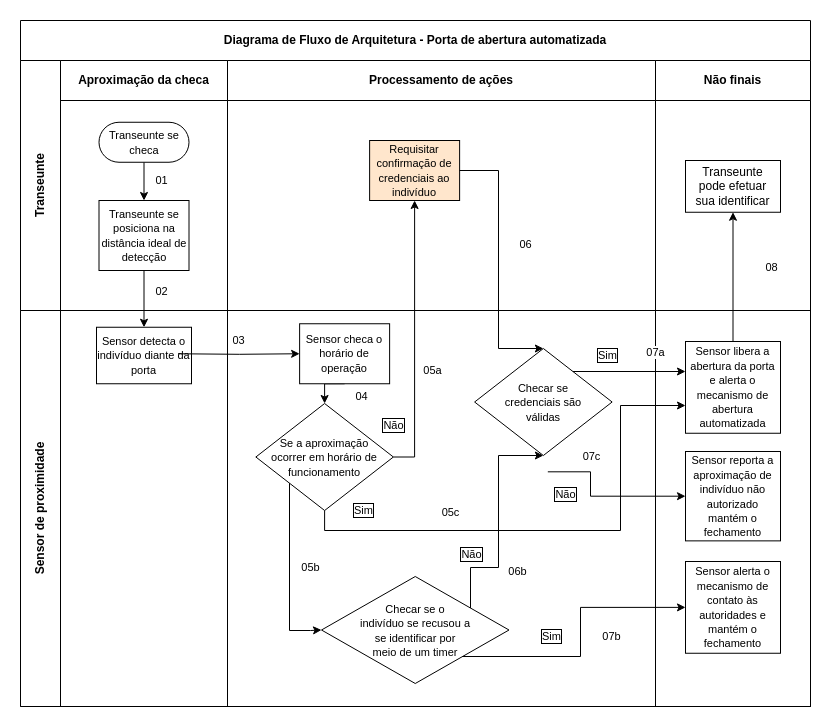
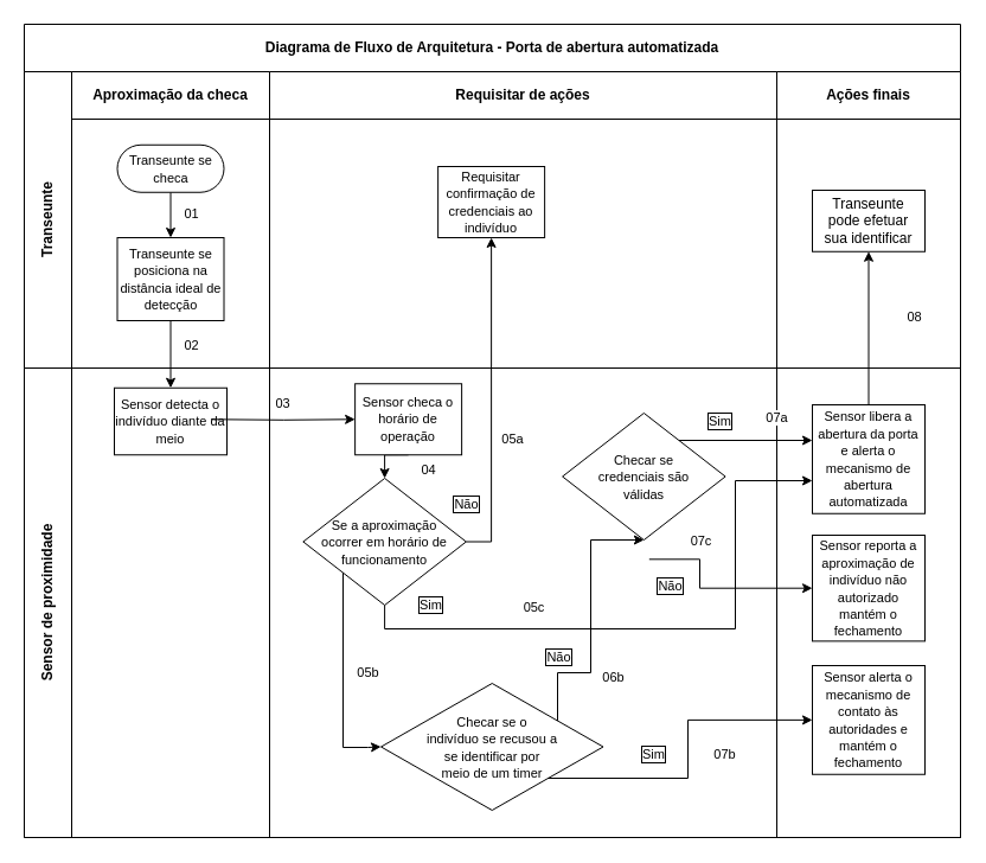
- <mxCell id="9" value="Processamento de ações" style="swimlane;connectable=0;startSize=40;html=1;whiteSpace=wrap;collapsible=0;recursiveResize=0;expand=0;" parent="3" vertex="1"><mxGeometry x="207" width="428" height="250" as="geometry" /></mxCell>
+ <mxCell id="9" value="Requisitar de ações" style="swimlane;connectable=0;startSize=40;html=1;whiteSpace=wrap;collapsible=0;recursiveResize=0;expand=0;" parent="3" vertex="1"><mxGeometry x="207" width="428" height="250" as="geometry" /></mxCell>
- <mxCell id="11" value="Não finais" style="swimlane;connectable=0;startSize=40;html=1;whiteSpace=wrap;collapsible=0;recursiveResize=0;expand=0;" parent="3" vertex="1"><mxGeometry x="635" width="155" height="250" as="geometry" /></mxCell>
+ <mxCell id="11" value="Ações finais" style="swimlane;connectable=0;startSize=40;html=1;whiteSpace=wrap;collapsible=0;recursiveResize=0;expand=0;" parent="3" vertex="1"><mxGeometry x="635" width="155" height="250" as="geometry" /></mxCell>
- <mxCell id="10" value="&lt;font style=&quot;font-size: 11px&quot;&gt;Requisitar confirmação de credenciais ao indivíduo&lt;/font&gt;" style="rounded=0;whiteSpace=wrap;html=1;fillColor=#ffe6cc;" vertex="1" parent="9"><mxGeometry x="142.12" y="80" width="90" height="60" as="geometry" /></mxCell>
+ <mxCell id="10" value="&lt;font style=&quot;font-size: 11px&quot;&gt;Requisitar confirmação de credenciais ao indivíduo&lt;/font&gt;" style="rounded=0;whiteSpace=wrap;html=1;" vertex="1" parent="9"><mxGeometry x="142.12" y="80" width="90" height="60" as="geometry" /></mxCell>
- <mxCell id="49" style="edgeStyle=orthogonalEdgeStyle;rounded=0;orthogonalLoop=1;jettySize=auto;html=1;entryX=0.5;entryY=0;entryDx=0;entryDy=0;" edge="1" parent="2" source="10" target="28"><mxGeometry relative="1" as="geometry"><Array as="points"><mxPoint x="478" y="150" /></Array></mxGeometry></mxCell>
- <mxCell id="50" value="06" style="edgeLabel;html=1;align=center;verticalAlign=middle;resizable=0;points=[];" vertex="1" connectable="0" parent="49"><mxGeometry x="-0.244" y="1" relative="1" as="geometry"><mxPoint x="25.75" y="13.69" as="offset" /></mxGeometry></mxCell>
- <mxCell id="15" value="&lt;font style=&quot;font-size: 11px&quot;&gt;Sensor detecta o indivíduo diante da porta&lt;/font&gt;" style="rounded=0;whiteSpace=wrap;html=1;" vertex="1" parent="14"><mxGeometry x="36" y="16.75" width="95" height="56.5" as="geometry" /></mxCell>
+ <mxCell id="15" value="&lt;font style=&quot;font-size: 11px&quot;&gt;Sensor detecta o indivíduo diante da meio&lt;/font&gt;" style="rounded=0;whiteSpace=wrap;html=1;" vertex="1" parent="14"><mxGeometry x="36" y="16.75" width="95" height="56.5" as="geometry" /></mxCell>
